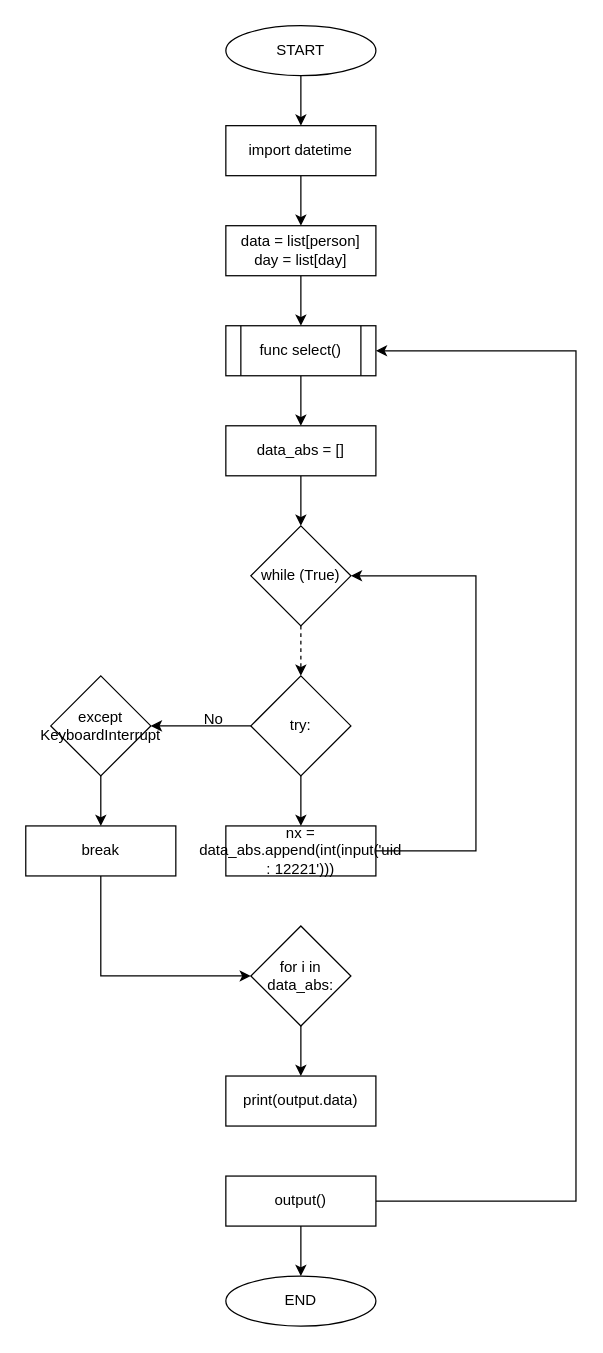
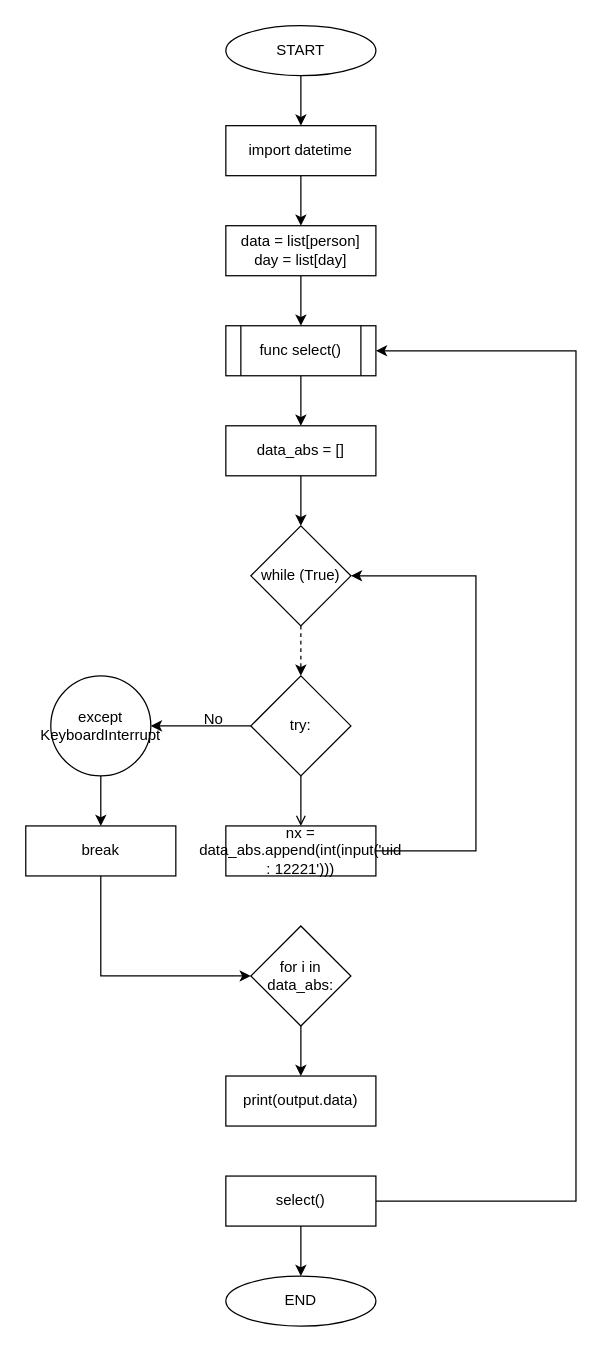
- <mxCell id="17" value="except KeyboardInterrupt" style="rhombus;whiteSpace=wrap;html=1;" vertex="1" parent="1"><mxGeometry x="40" y="540" width="80" height="80" as="geometry" /></mxCell>
+ <mxCell id="17" value="except KeyboardInterrupt" style="ellipse;whiteSpace=wrap;html=1;" vertex="1" parent="1"><mxGeometry x="40" y="540" width="80" height="80" as="geometry" /></mxCell>
- <mxCell id="14" style="edgeStyle=orthogonalEdgeStyle;rounded=0;orthogonalLoop=1;jettySize=auto;html=1;exitX=0.5;exitY=1;exitDx=0;exitDy=0;entryX=0.5;entryY=0;entryDx=0;entryDy=0;" edge="1" parent="1" source="15" target="20"><mxGeometry relative="1" as="geometry" /></mxCell>
+ <mxCell id="14" style="edgeStyle=orthogonalEdgeStyle;rounded=0;orthogonalLoop=1;jettySize=auto;html=1;exitX=0.5;exitY=1;exitDx=0;exitDy=0;entryX=0.5;entryY=0;entryDx=0;entryDy=0;endArrow=open;" edge="1" parent="1" source="15" target="20"><mxGeometry relative="1" as="geometry" /></mxCell>
- <mxCell id="30" value="output()" style="rounded=0;whiteSpace=wrap;html=1;" vertex="1" parent="1"><mxGeometry x="180" y="940" width="120" height="40" as="geometry" /></mxCell>
+ <mxCell id="30" value="select()" style="rounded=0;whiteSpace=wrap;html=1;" vertex="1" parent="1"><mxGeometry x="180" y="940" width="120" height="40" as="geometry" /></mxCell>
